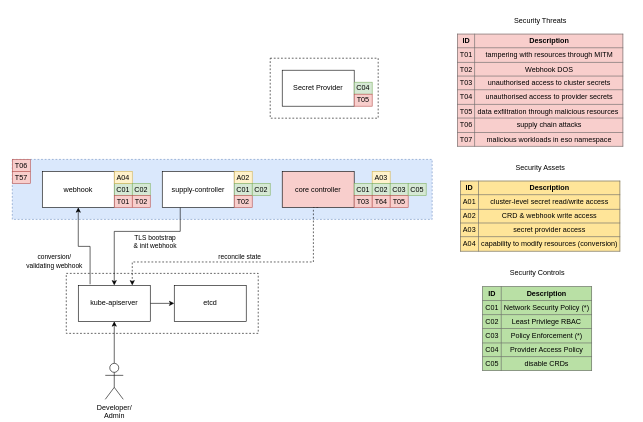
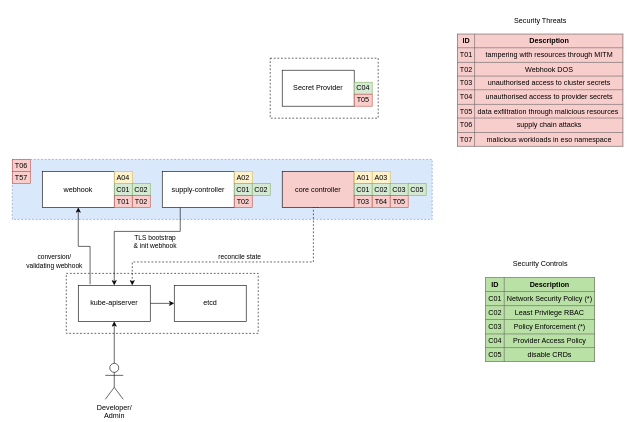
+ <mxCell id="20" value="A01" style="rounded=0;whiteSpace=wrap;html=1;fillColor=#fff2cc;strokeColor=#d6b656;" parent="1" vertex="1"><mxGeometry x="590" y="285" width="30" height="20" as="geometry" /></mxCell>
- <mxCell id="17" value="Security Assets&lt;br&gt;&lt;br&gt;&lt;table cellpadding=&quot;4&quot; style=&quot;border: 1px solid rgb(102, 102, 102); border-collapse: collapse; background-color: rgb(255, 229, 153);&quot; border=&quot;1&quot;&gt;&lt;tbody&gt;&lt;tr&gt;&lt;td style=&quot;border-collapse: collapse;&quot; border=&quot;1&quot;&gt;&lt;b&gt;ID&lt;/b&gt;&lt;/td&gt;&lt;td&gt;&lt;b&gt;Description&lt;/b&gt;&lt;/td&gt;&lt;/tr&gt;&lt;tr&gt;&lt;td&gt;A01&lt;/td&gt;&lt;td&gt;cluster-level secret read/write access&lt;/td&gt;&lt;/tr&gt;&lt;tr&gt;&lt;td&gt;A02&lt;/td&gt;&lt;td&gt;CRD &amp;amp; webhook write access&lt;/td&gt;&lt;/tr&gt;&lt;tr&gt;&lt;td&gt;A03&lt;/td&gt;&lt;td&gt;secret provider access&lt;/td&gt;&lt;/tr&gt;&lt;tr&gt;&lt;td&gt;A04&lt;/td&gt;&lt;td&gt;capability to modify resources (conversion)&lt;/td&gt;&lt;/tr&gt;&lt;/tbody&gt;&lt;/table&gt;" style="text;html=1;align=center;verticalAlign=middle;resizable=0;points=[];autosize=1;strokeColor=none;fillColor=none;" parent="1" vertex="1"><mxGeometry x="755" y="265" width="290" height="160" as="geometry" /></mxCell>
- <mxCell id="18" value="Security Controls&lt;br&gt;&lt;br&gt;&lt;table cellpadding=&quot;4&quot; style=&quot;border: 1px solid rgb(102, 102, 102); border-collapse: collapse; background-color: rgb(185, 224, 165);&quot; border=&quot;1&quot;&gt;&lt;tbody&gt;&lt;tr&gt;&lt;td style=&quot;border-collapse: collapse;&quot; border=&quot;1&quot;&gt;&lt;b&gt;ID&lt;/b&gt;&lt;/td&gt;&lt;td&gt;&lt;b&gt;Description&lt;/b&gt;&lt;/td&gt;&lt;/tr&gt;&lt;tr&gt;&lt;td&gt;C01&lt;/td&gt;&lt;td&gt;Network Security Policy (*)&lt;/td&gt;&lt;/tr&gt;&lt;tr&gt;&lt;td&gt;C02&lt;/td&gt;&lt;td&gt;Least Privilege RBAC&lt;/td&gt;&lt;/tr&gt;&lt;tr&gt;&lt;td&gt;C03&lt;/td&gt;&lt;td&gt;Policy Enforcement (*)&lt;/td&gt;&lt;/tr&gt;&lt;tr&gt;&lt;td&gt;C04&lt;/td&gt;&lt;td&gt;Provider Access Policy&lt;/td&gt;&lt;/tr&gt;&lt;tr&gt;&lt;td&gt;C05&lt;/td&gt;&lt;td&gt;disable CRDs&lt;/td&gt;&lt;/tr&gt;&lt;/tbody&gt;&lt;/table&gt;&lt;span style=&quot;white-space: pre;&quot;&gt;&#09;&lt;/span&gt;" style="text;html=1;align=center;verticalAlign=middle;resizable=0;points=[];autosize=1;strokeColor=none;fillColor=none;" parent="1" vertex="1"><mxGeometry x="790" y="440" width="210" height="200" as="geometry" /></mxCell>
+ <mxCell id="18" value="Security Controls&lt;br&gt;&lt;br&gt;&lt;table cellpadding=&quot;4&quot; style=&quot;border: 1px solid rgb(102, 102, 102); border-collapse: collapse; background-color: rgb(185, 224, 165);&quot; border=&quot;1&quot;&gt;&lt;tbody&gt;&lt;tr&gt;&lt;td style=&quot;border-collapse: collapse;&quot; border=&quot;1&quot;&gt;&lt;b&gt;ID&lt;/b&gt;&lt;/td&gt;&lt;td&gt;&lt;b&gt;Description&lt;/b&gt;&lt;/td&gt;&lt;/tr&gt;&lt;tr&gt;&lt;td&gt;C01&lt;/td&gt;&lt;td&gt;Network Security Policy (*)&lt;/td&gt;&lt;/tr&gt;&lt;tr&gt;&lt;td&gt;C02&lt;/td&gt;&lt;td&gt;Least Privilege RBAC&lt;/td&gt;&lt;/tr&gt;&lt;tr&gt;&lt;td&gt;C03&lt;/td&gt;&lt;td&gt;Policy Enforcement (*)&lt;/td&gt;&lt;/tr&gt;&lt;tr&gt;&lt;td&gt;C04&lt;/td&gt;&lt;td&gt;Provider Access Policy&lt;/td&gt;&lt;/tr&gt;&lt;tr&gt;&lt;td&gt;C05&lt;/td&gt;&lt;td&gt;disable CRDs&lt;/td&gt;&lt;/tr&gt;&lt;/tbody&gt;&lt;/table&gt;&lt;span style=&quot;white-space: pre;&quot;&gt;&#09;&lt;/span&gt;" style="text;html=1;align=center;verticalAlign=middle;resizable=0;points=[];autosize=1;strokeColor=none;fillColor=none;" parent="1" vertex="1"><mxGeometry x="795" y="425" width="210" height="200" as="geometry" /></mxCell>
